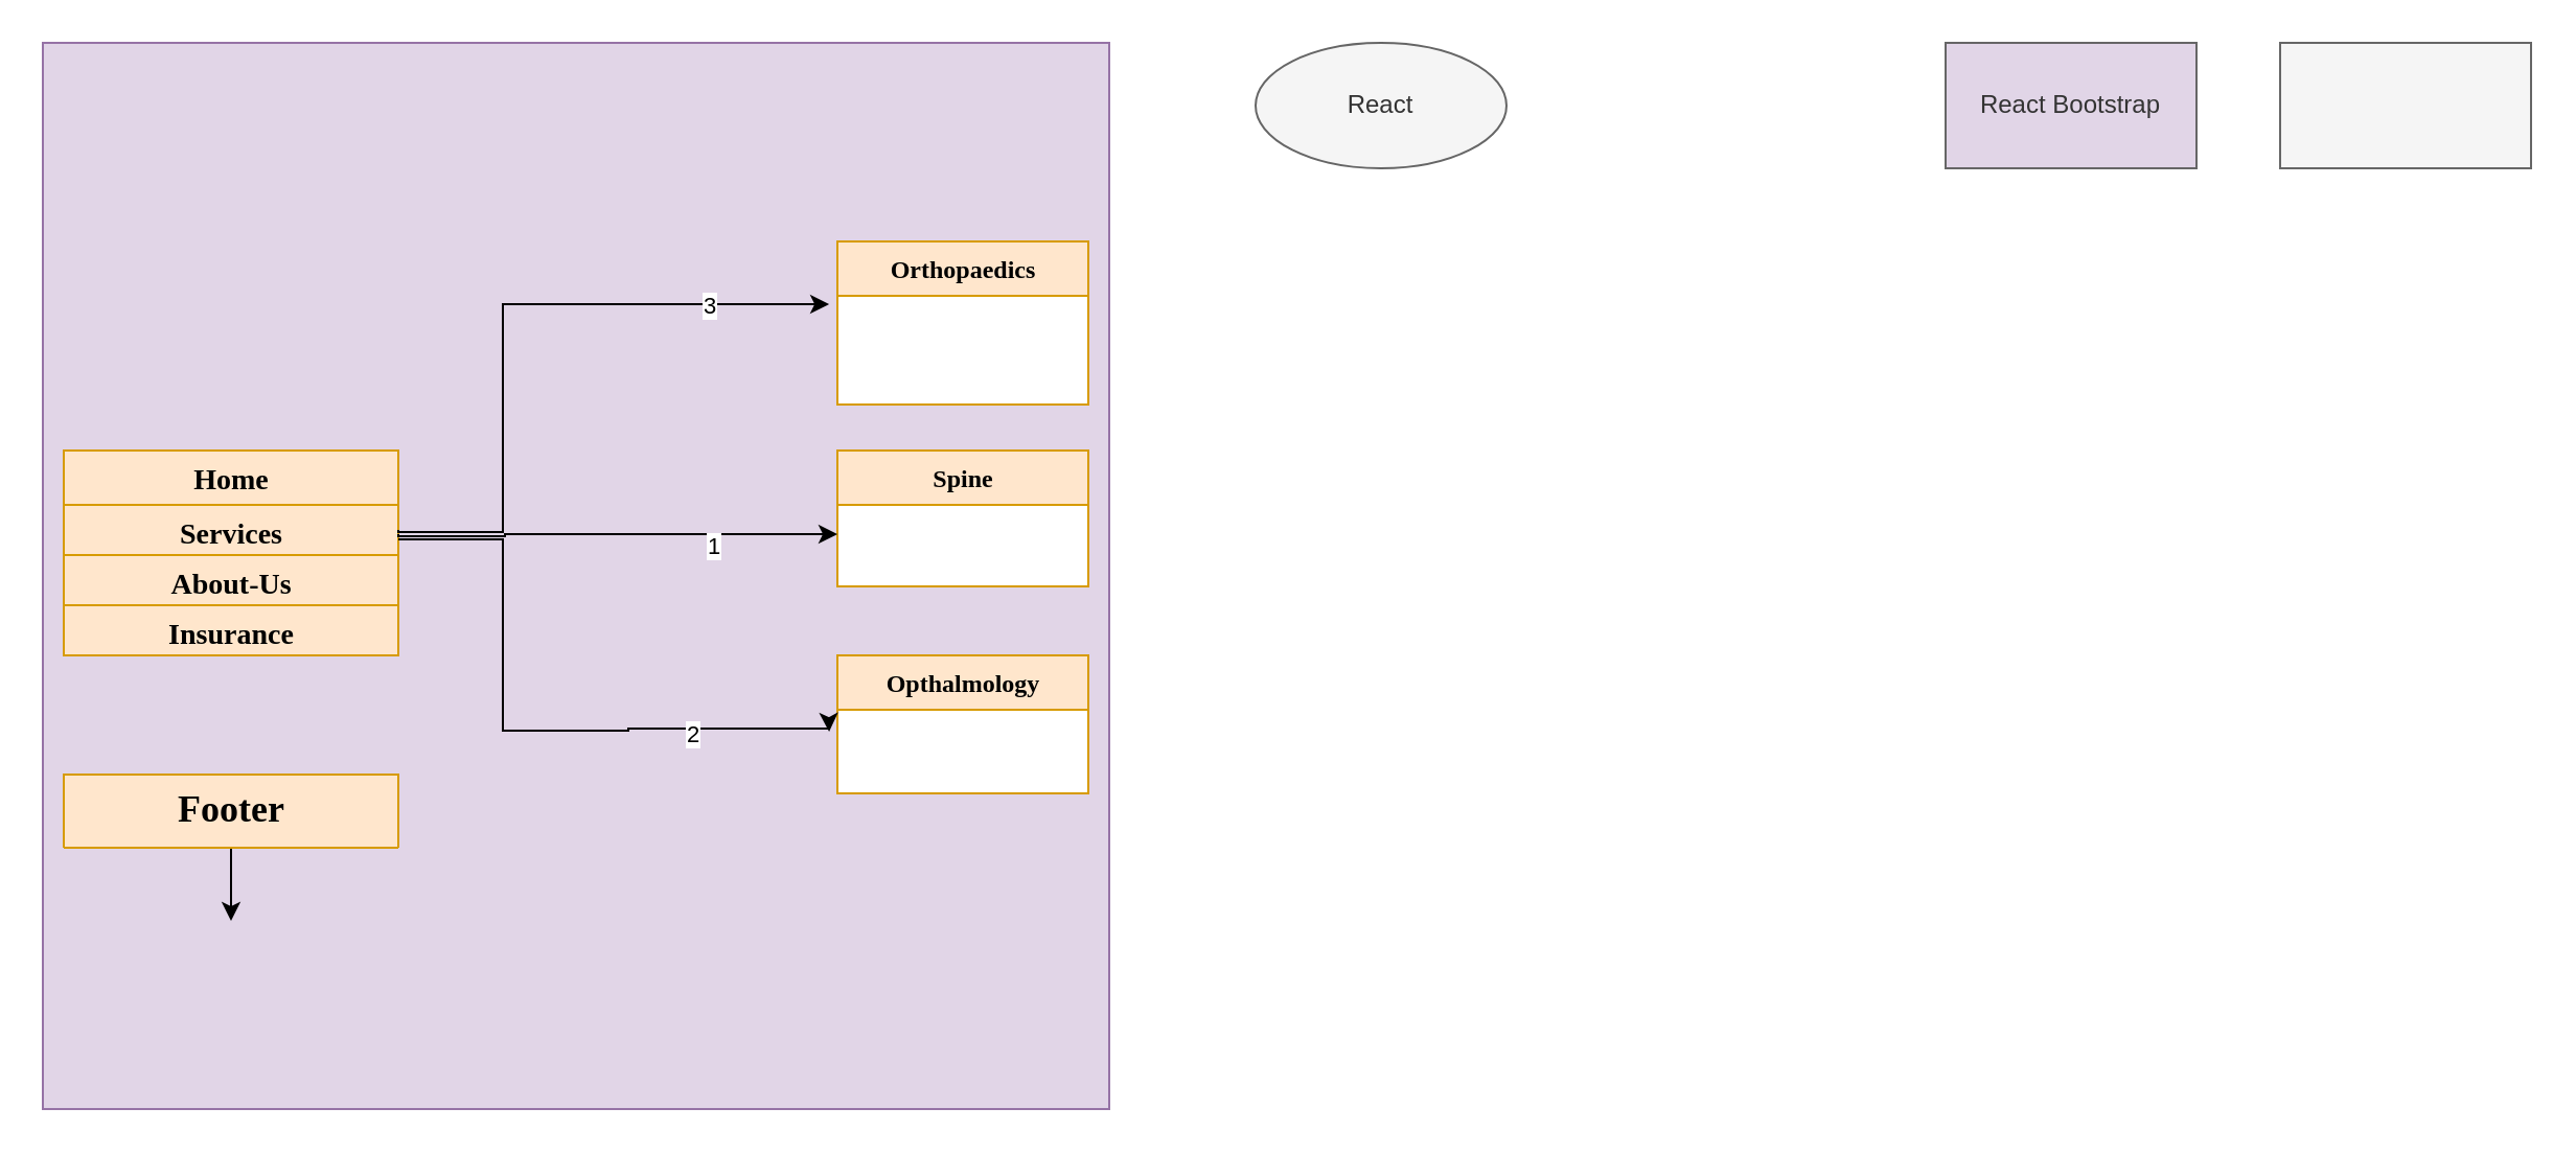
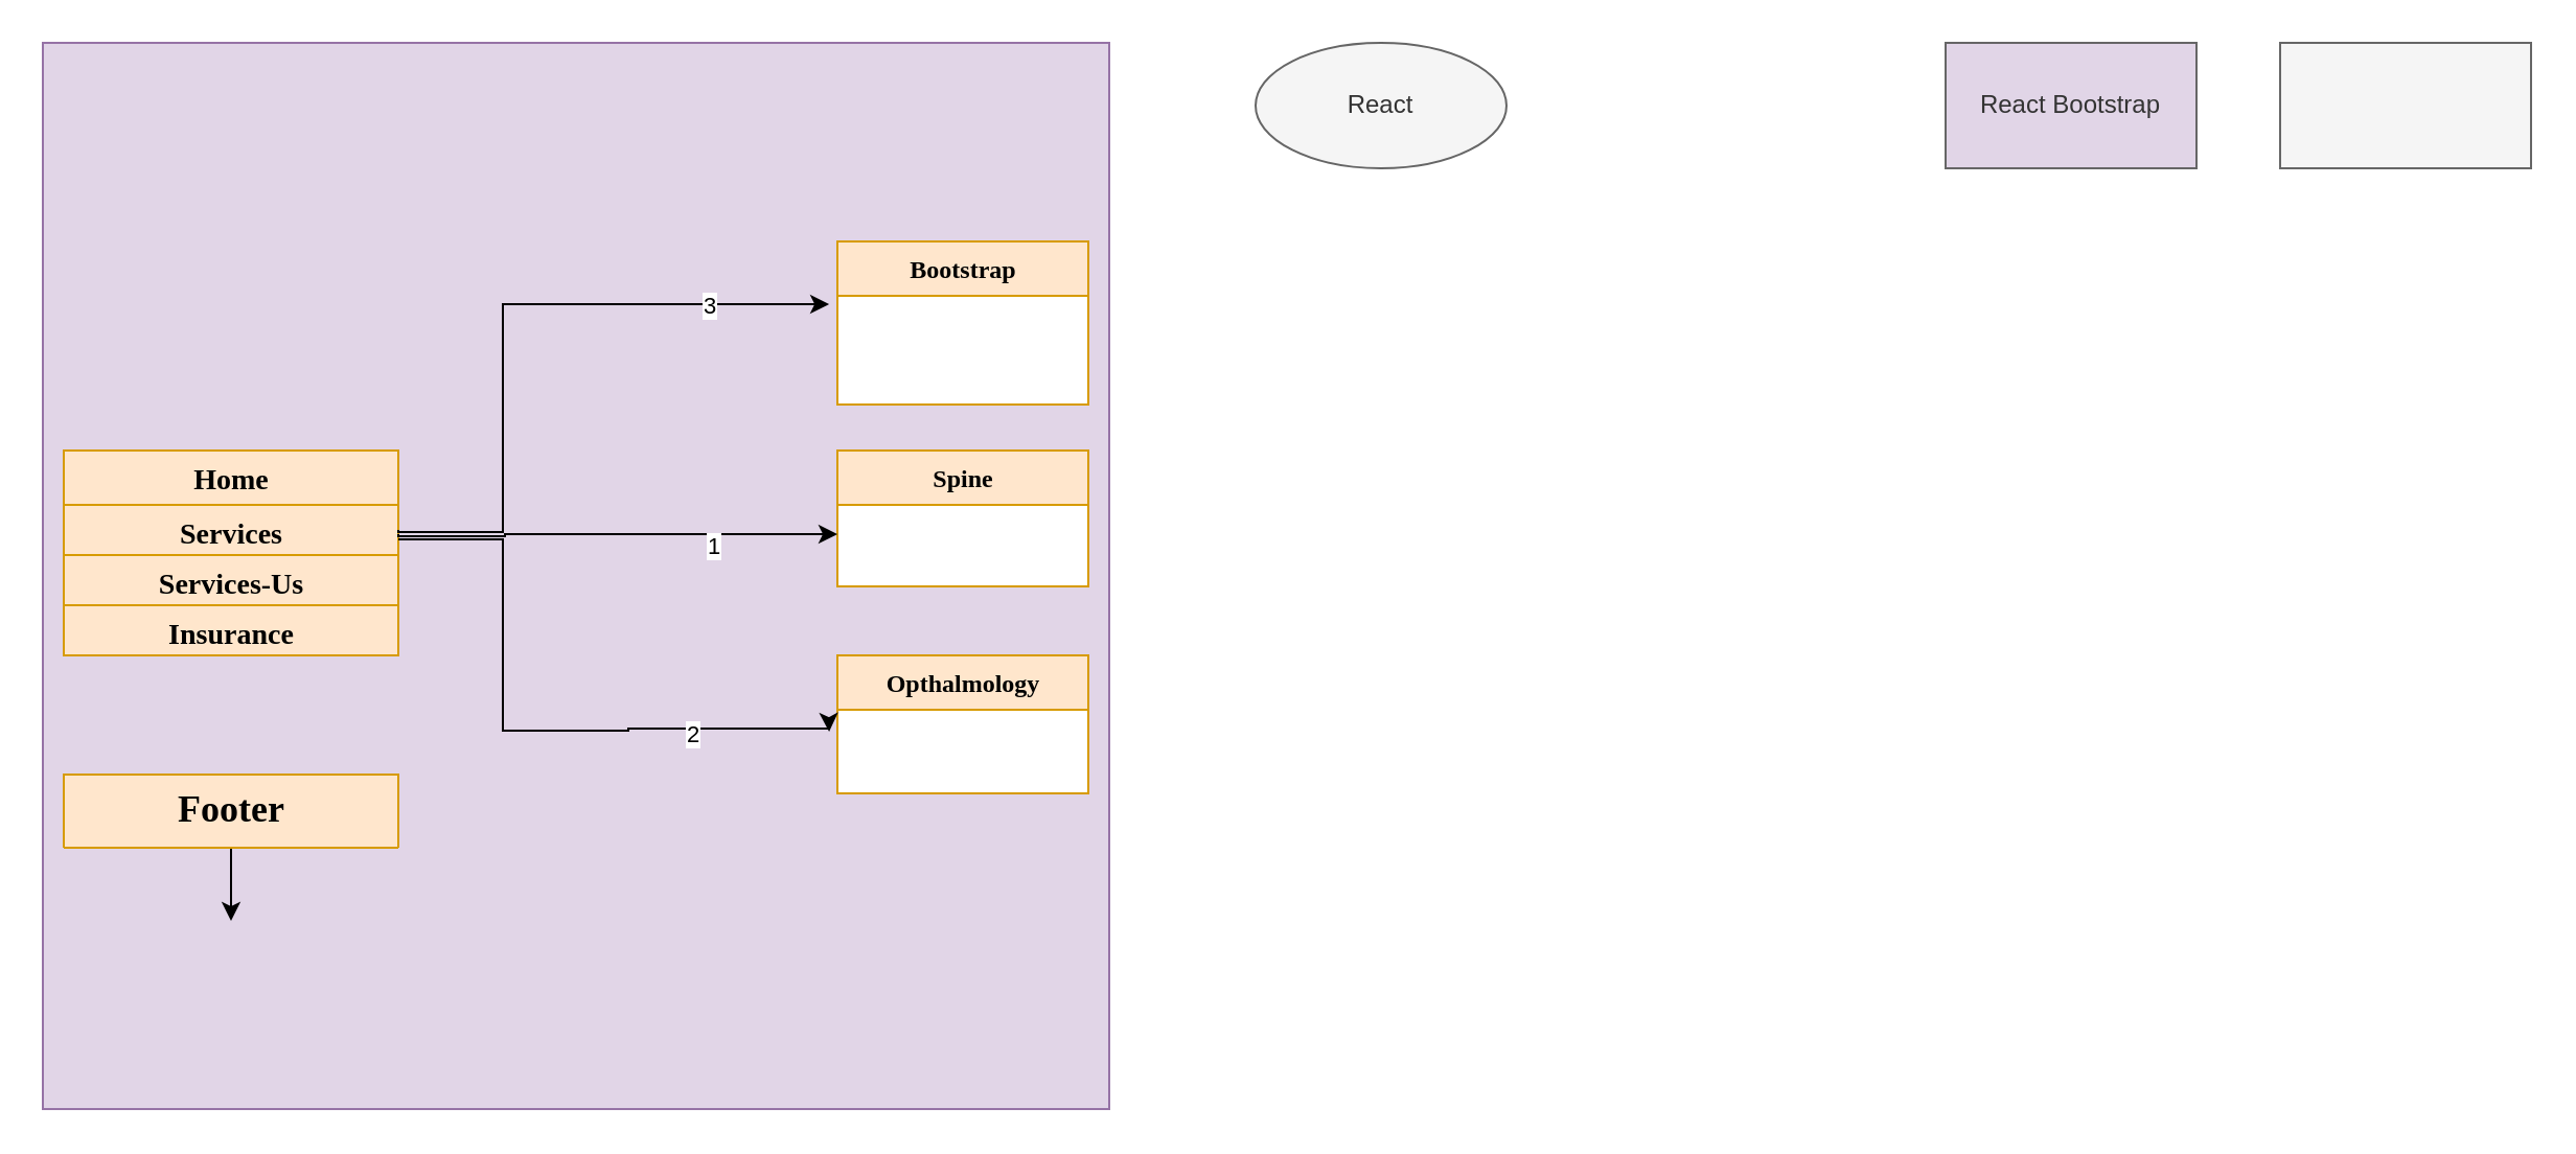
- <mxCell id="8" value="Orthopaedics" style="swimlane;html=1;fontStyle=1;align=center;verticalAlign=top;childLayout=stackLayout;horizontal=1;startSize=26;horizontalStack=0;resizeParent=1;resizeLast=0;collapsible=1;marginBottom=0;swimlaneFillColor=#ffffff;rounded=0;shadow=0;comic=0;labelBackgroundColor=none;strokeWidth=1;fillColor=#ffe6cc;fontFamily=Verdana;fontSize=12;strokeColor=#d79b00;" parent="1" vertex="1"><mxGeometry x="400" y="115" width="120" height="78" as="geometry" /></mxCell>
+ <mxCell id="8" value="Bootstrap" style="swimlane;html=1;fontStyle=1;align=center;verticalAlign=top;childLayout=stackLayout;horizontal=1;startSize=26;horizontalStack=0;resizeParent=1;resizeLast=0;collapsible=1;marginBottom=0;swimlaneFillColor=#ffffff;rounded=0;shadow=0;comic=0;labelBackgroundColor=none;strokeWidth=1;fillColor=#ffe6cc;fontFamily=Verdana;fontSize=12;strokeColor=#d79b00;" parent="1" vertex="1"><mxGeometry x="400" y="115" width="120" height="78" as="geometry" /></mxCell>
- <mxCell id="12" value="&lt;font style=&quot;font-size: 14px;&quot;&gt;About-Us&lt;/font&gt;" style="swimlane;html=1;fontStyle=1;align=center;verticalAlign=top;childLayout=stackLayout;horizontal=1;startSize=26;horizontalStack=0;resizeParent=1;resizeLast=0;collapsible=1;marginBottom=0;swimlaneFillColor=#ffffff;rounded=0;shadow=0;comic=0;labelBackgroundColor=none;strokeWidth=1;fillColor=#ffe6cc;fontFamily=Verdana;fontSize=12;strokeColor=#d79b00;" parent="10" vertex="1"><mxGeometry y="50" width="160" height="24" as="geometry" /></mxCell>
+ <mxCell id="12" value="&lt;font style=&quot;font-size: 14px;&quot;&gt;Services-Us&lt;/font&gt;" style="swimlane;html=1;fontStyle=1;align=center;verticalAlign=top;childLayout=stackLayout;horizontal=1;startSize=26;horizontalStack=0;resizeParent=1;resizeLast=0;collapsible=1;marginBottom=0;swimlaneFillColor=#ffffff;rounded=0;shadow=0;comic=0;labelBackgroundColor=none;strokeWidth=1;fillColor=#ffe6cc;fontFamily=Verdana;fontSize=12;strokeColor=#d79b00;" parent="10" vertex="1"><mxGeometry y="50" width="160" height="24" as="geometry" /></mxCell>
